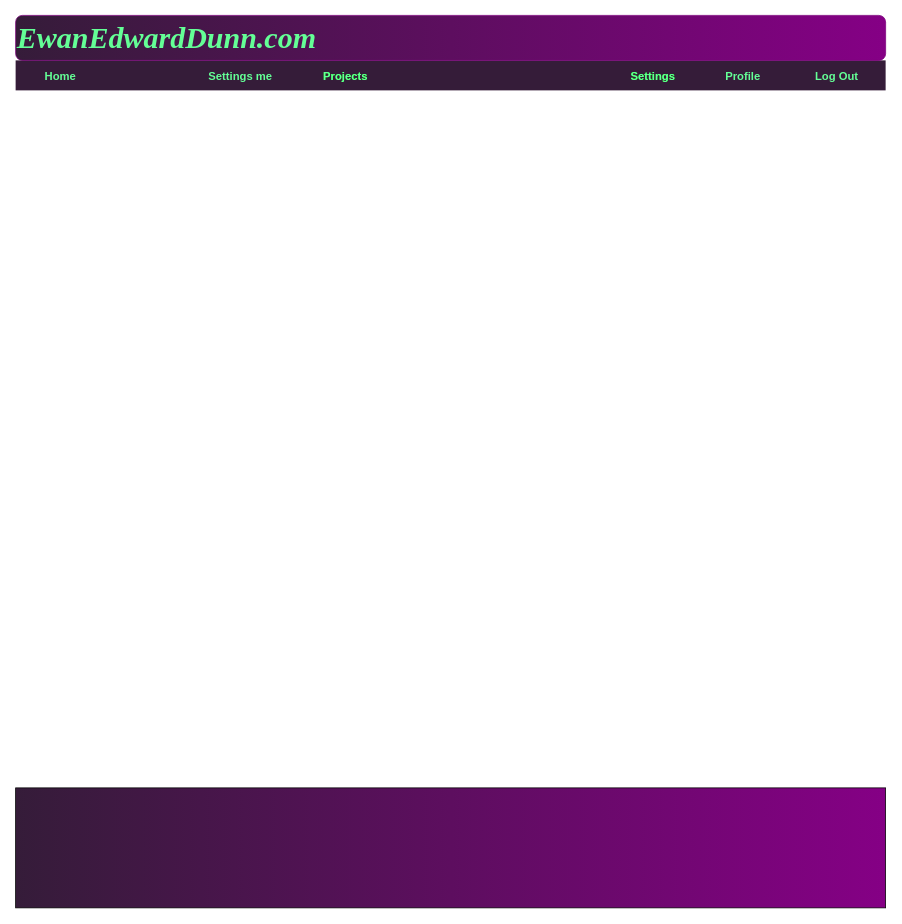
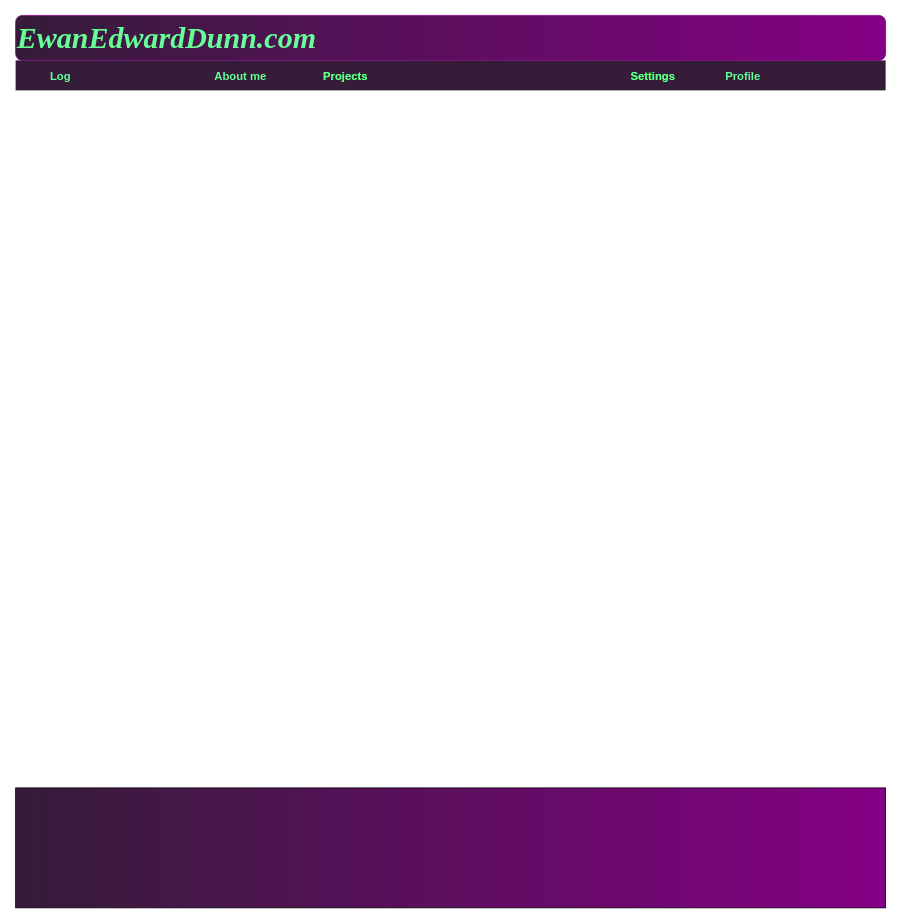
- <mxCell id="5" value="Home" style="html=1;shadow=0;dashed=0;fillColor=none;strokeColor=none;shape=mxgraph.bootstrap.rect;fontColor=#64FF96;fontSize=15;whiteSpace=wrap;fontStyle=1" vertex="1" parent="1"><mxGeometry x="20" y="80" width="120" height="40" as="geometry" /></mxCell>
+ <mxCell id="5" value="Log" style="html=1;shadow=0;dashed=0;fillColor=none;strokeColor=none;shape=mxgraph.bootstrap.rect;fontColor=#64FF96;fontSize=15;whiteSpace=wrap;fontStyle=1" vertex="1" parent="1"><mxGeometry x="20" y="80" width="120" height="40" as="geometry" /></mxCell>
- <mxCell id="6" value="Settings me" style="html=1;shadow=0;dashed=0;fillColor=none;strokeColor=none;shape=mxgraph.bootstrap.rect;fontColor=#64FF96;whiteSpace=wrap;fontStyle=1;fontSize=15;" vertex="1" parent="1"><mxGeometry x="260" y="80" width="120" height="40" as="geometry" /></mxCell>
+ <mxCell id="6" value="About me" style="html=1;shadow=0;dashed=0;fillColor=none;strokeColor=none;shape=mxgraph.bootstrap.rect;fontColor=#64FF96;whiteSpace=wrap;fontStyle=1;fontSize=15;" vertex="1" parent="1"><mxGeometry x="260" y="80" width="120" height="40" as="geometry" /></mxCell>
- <mxCell id="11" value="Log Out" style="html=1;shadow=0;dashed=0;fillColor=none;strokeColor=none;shape=mxgraph.bootstrap.rect;fontColor=#64FF96;whiteSpace=wrap;fontStyle=1;fontSize=15;" vertex="1" parent="1"><mxGeometry x="1050" y="80" width="129.99" height="40" as="geometry" /></mxCell>
